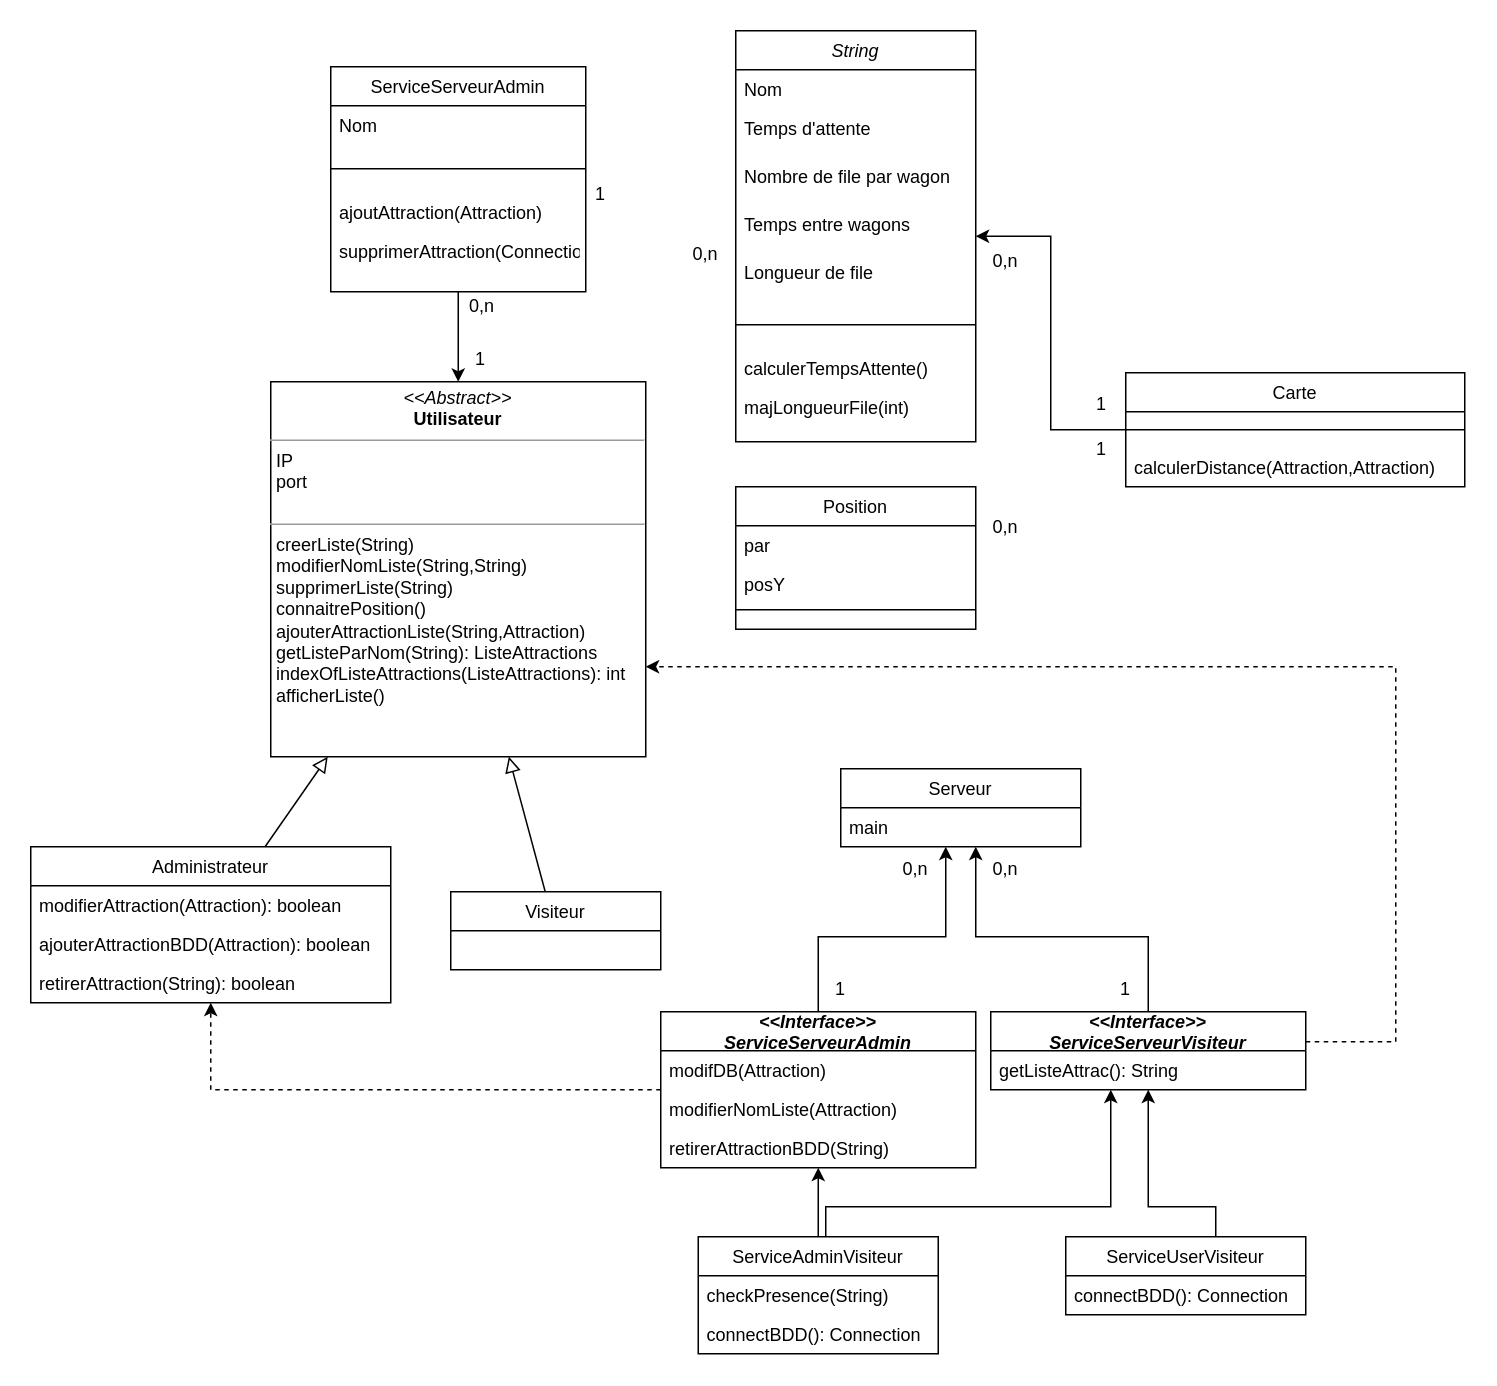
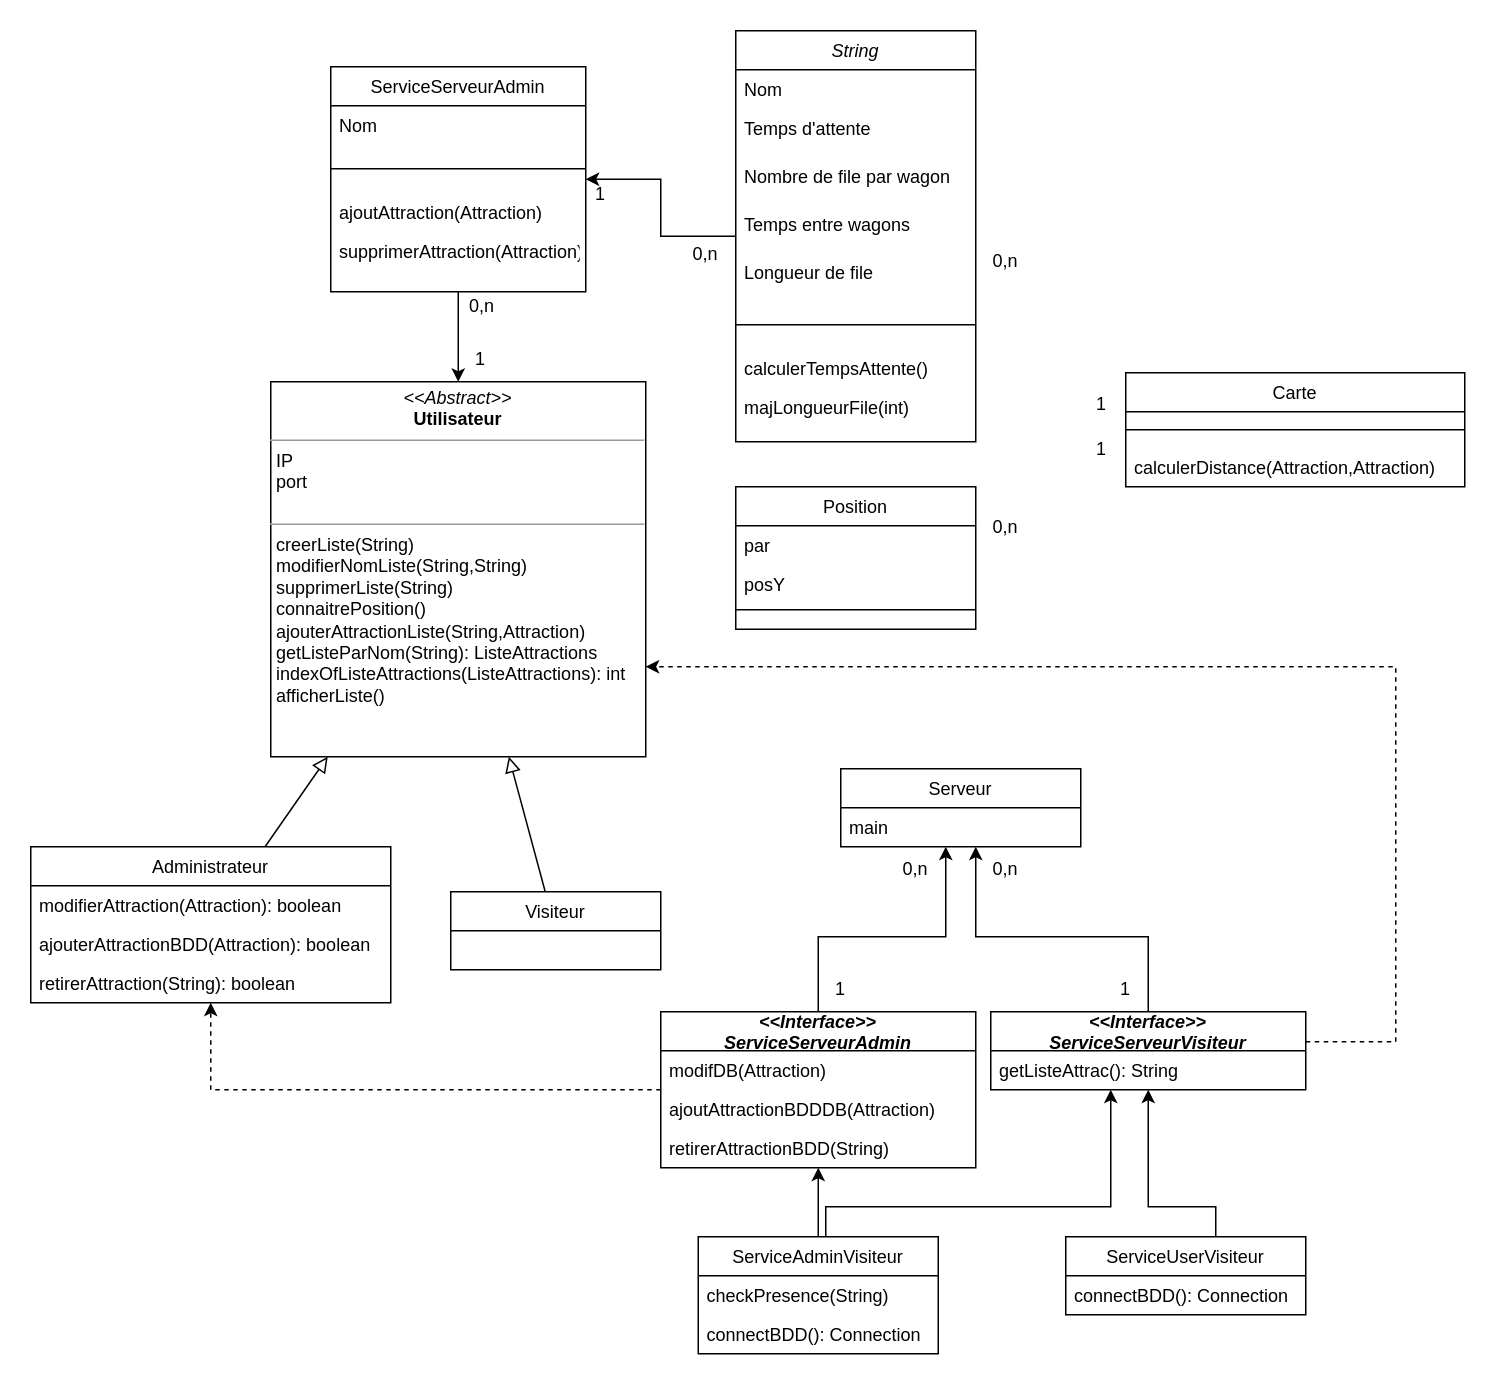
+ <mxCell id="2" style="edgeStyle=orthogonalEdgeStyle;rounded=0;orthogonalLoop=1;jettySize=auto;html=1;" edge="1" parent="1" source="3" target="14"><mxGeometry relative="1" as="geometry" /></mxCell>
- <mxCell id="18" value="supprimerAttraction(Connection)" style="text;strokeColor=none;fillColor=none;align=left;verticalAlign=top;spacingLeft=4;spacingRight=4;overflow=hidden;rotatable=0;points=[[0,0.5],[1,0.5]];portConstraint=eastwest;" vertex="1" parent="14"><mxGeometry y="110" width="170" height="26" as="geometry" /></mxCell>
+ <mxCell id="18" value="supprimerAttraction(Attraction)" style="text;strokeColor=none;fillColor=none;align=left;verticalAlign=top;spacingLeft=4;spacingRight=4;overflow=hidden;rotatable=0;points=[[0,0.5],[1,0.5]];portConstraint=eastwest;" vertex="1" parent="14"><mxGeometry y="110" width="170" height="26" as="geometry" /></mxCell>
- <mxCell id="26" style="edgeStyle=orthogonalEdgeStyle;rounded=0;orthogonalLoop=1;jettySize=auto;html=1;" edge="1" parent="1" source="27" target="3"><mxGeometry relative="1" as="geometry" /></mxCell>
- <mxCell id="45" value="modifierNomListe(Attraction)" style="text;align=left;verticalAlign=top;spacingLeft=4;spacingRight=4;overflow=hidden;rotatable=0;points=[[0,0.5],[1,0.5]];portConstraint=eastwest;" vertex="1" parent="43"><mxGeometry y="52" width="210" height="26" as="geometry" /></mxCell>
+ <mxCell id="45" value="ajoutAttractionBDDDB(Attraction)" style="text;align=left;verticalAlign=top;spacingLeft=4;spacingRight=4;overflow=hidden;rotatable=0;points=[[0,0.5],[1,0.5]];portConstraint=eastwest;" vertex="1" parent="43"><mxGeometry y="52" width="210" height="26" as="geometry" /></mxCell>
